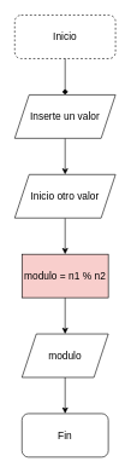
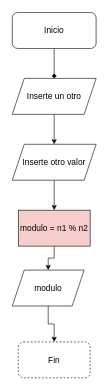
- <mxCell id="2" value="&lt;div&gt;Inicio&lt;/div&gt;" style="rounded=1;whiteSpace=wrap;html=1;glass=0;fontSize=14;dashed=1;" parent="1" vertex="1"><mxGeometry x="20" y="20" width="140" height="60" as="geometry" /></mxCell>
+ <mxCell id="2" value="&lt;div&gt;Inicio&lt;/div&gt;" style="rounded=1;whiteSpace=wrap;html=1;glass=0;fontSize=14;" parent="1" vertex="1"><mxGeometry x="20" y="20" width="140" height="60" as="geometry" /></mxCell>
- <mxCell id="5" value="Inserte un valor" style="shape=parallelogram;perimeter=parallelogramPerimeter;whiteSpace=wrap;html=1;fixedSize=1;gradientColor=none;strokeColor=default;rounded=0;fontSize=14;" parent="1" vertex="1"><mxGeometry x="20" y="130" width="140" height="60" as="geometry" /></mxCell>
+ <mxCell id="5" value="Inserte un otro" style="shape=parallelogram;perimeter=parallelogramPerimeter;whiteSpace=wrap;html=1;fixedSize=1;gradientColor=none;strokeColor=default;rounded=0;fontSize=14;" parent="1" vertex="1"><mxGeometry x="20" y="130" width="140" height="60" as="geometry" /></mxCell>
- <mxCell id="7" value="Inicio otro valor" style="shape=parallelogram;perimeter=parallelogramPerimeter;whiteSpace=wrap;html=1;fixedSize=1;gradientColor=none;strokeColor=default;rounded=0;fontSize=14;" vertex="1" parent="1"><mxGeometry x="20" y="240" width="140" height="60" as="geometry" /></mxCell>
+ <mxCell id="7" value="Inserte otro valor" style="shape=parallelogram;perimeter=parallelogramPerimeter;whiteSpace=wrap;html=1;fixedSize=1;gradientColor=none;strokeColor=default;rounded=0;fontSize=14;" vertex="1" parent="1"><mxGeometry x="20" y="240" width="140" height="60" as="geometry" /></mxCell>
- <mxCell id="11" value="modulo" style="shape=parallelogram;perimeter=parallelogramPerimeter;whiteSpace=wrap;html=1;fixedSize=1;fontSize=14;" vertex="1" parent="1"><mxGeometry x="30" y="460" width="120" height="60" as="geometry" /></mxCell>
+ <mxCell id="11" value="modulo" style="shape=parallelogram;perimeter=parallelogramPerimeter;whiteSpace=wrap;html=1;fixedSize=1;fontSize=14;" vertex="1" parent="1"><mxGeometry x="20" y="450" width="120" height="60" as="geometry" /></mxCell>
- <mxCell id="12" value="Fin" style="rounded=1;whiteSpace=wrap;html=1;fontSize=14;" vertex="1" parent="1"><mxGeometry x="30" y="570" width="120" height="60" as="geometry" /></mxCell>
+ <mxCell id="12" value="Fin" style="rounded=1;whiteSpace=wrap;html=1;fontSize=14;dashed=1;" vertex="1" parent="1"><mxGeometry x="30" y="570" width="120" height="60" as="geometry" /></mxCell>
